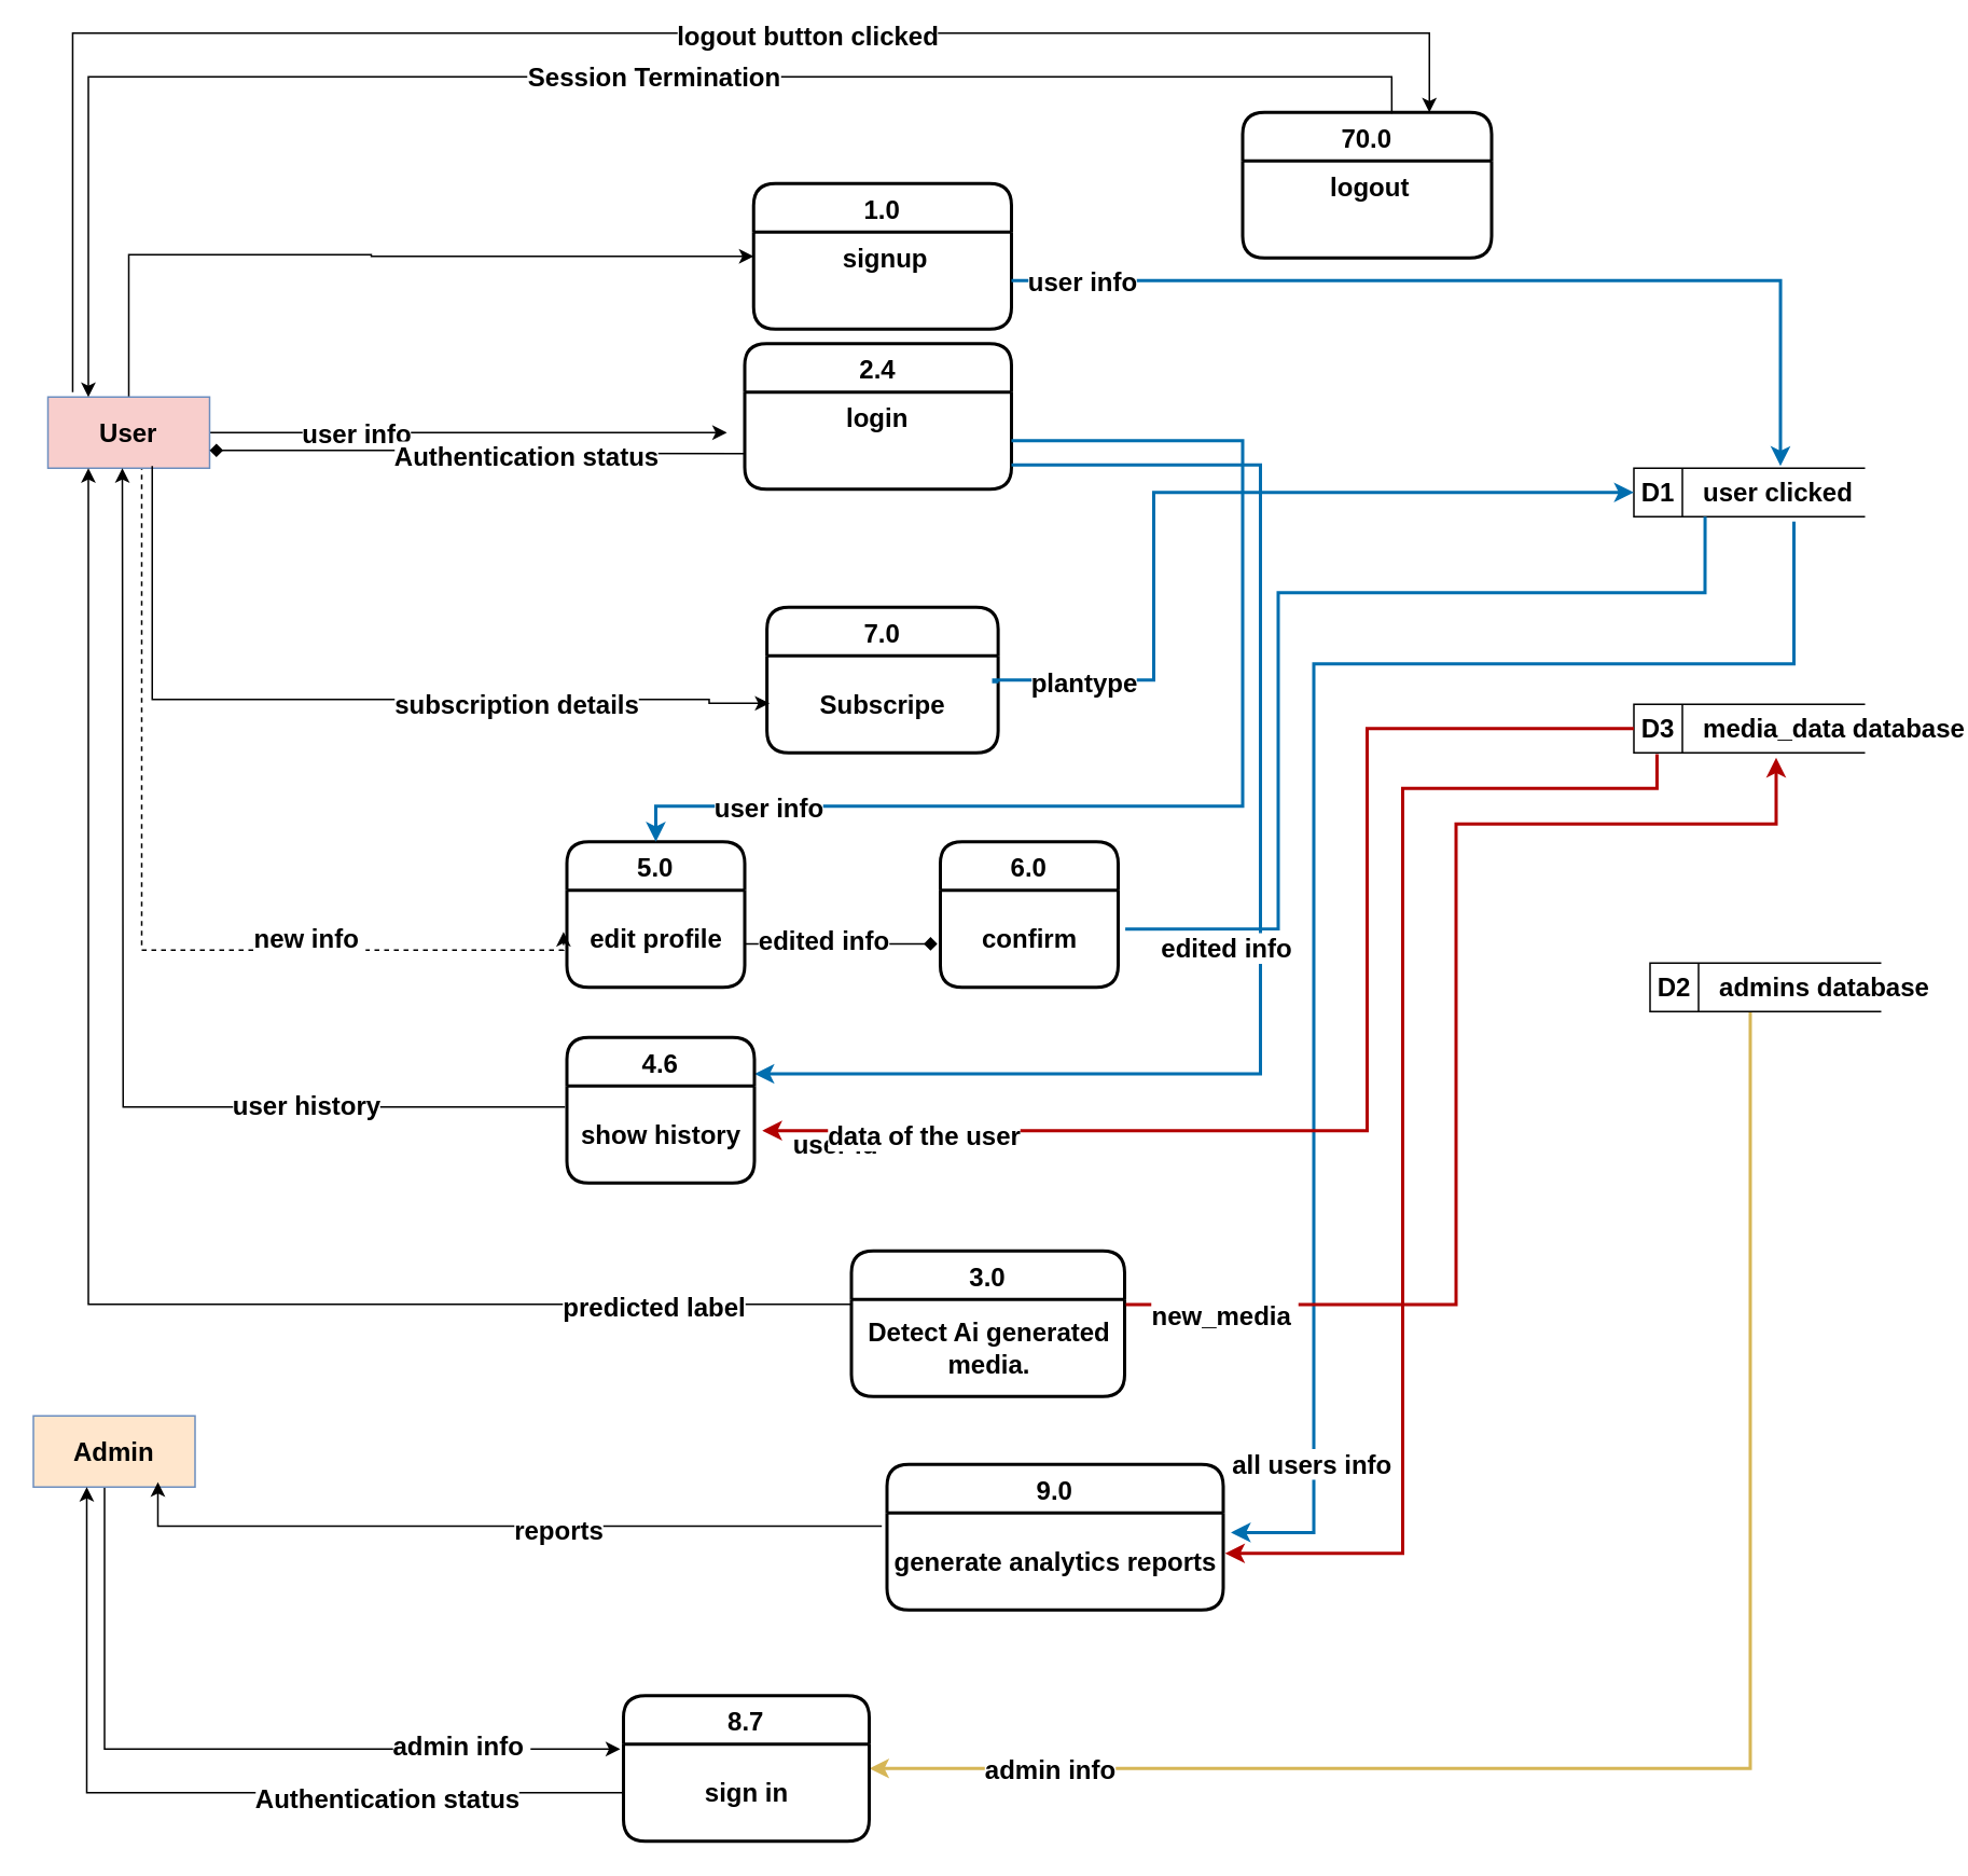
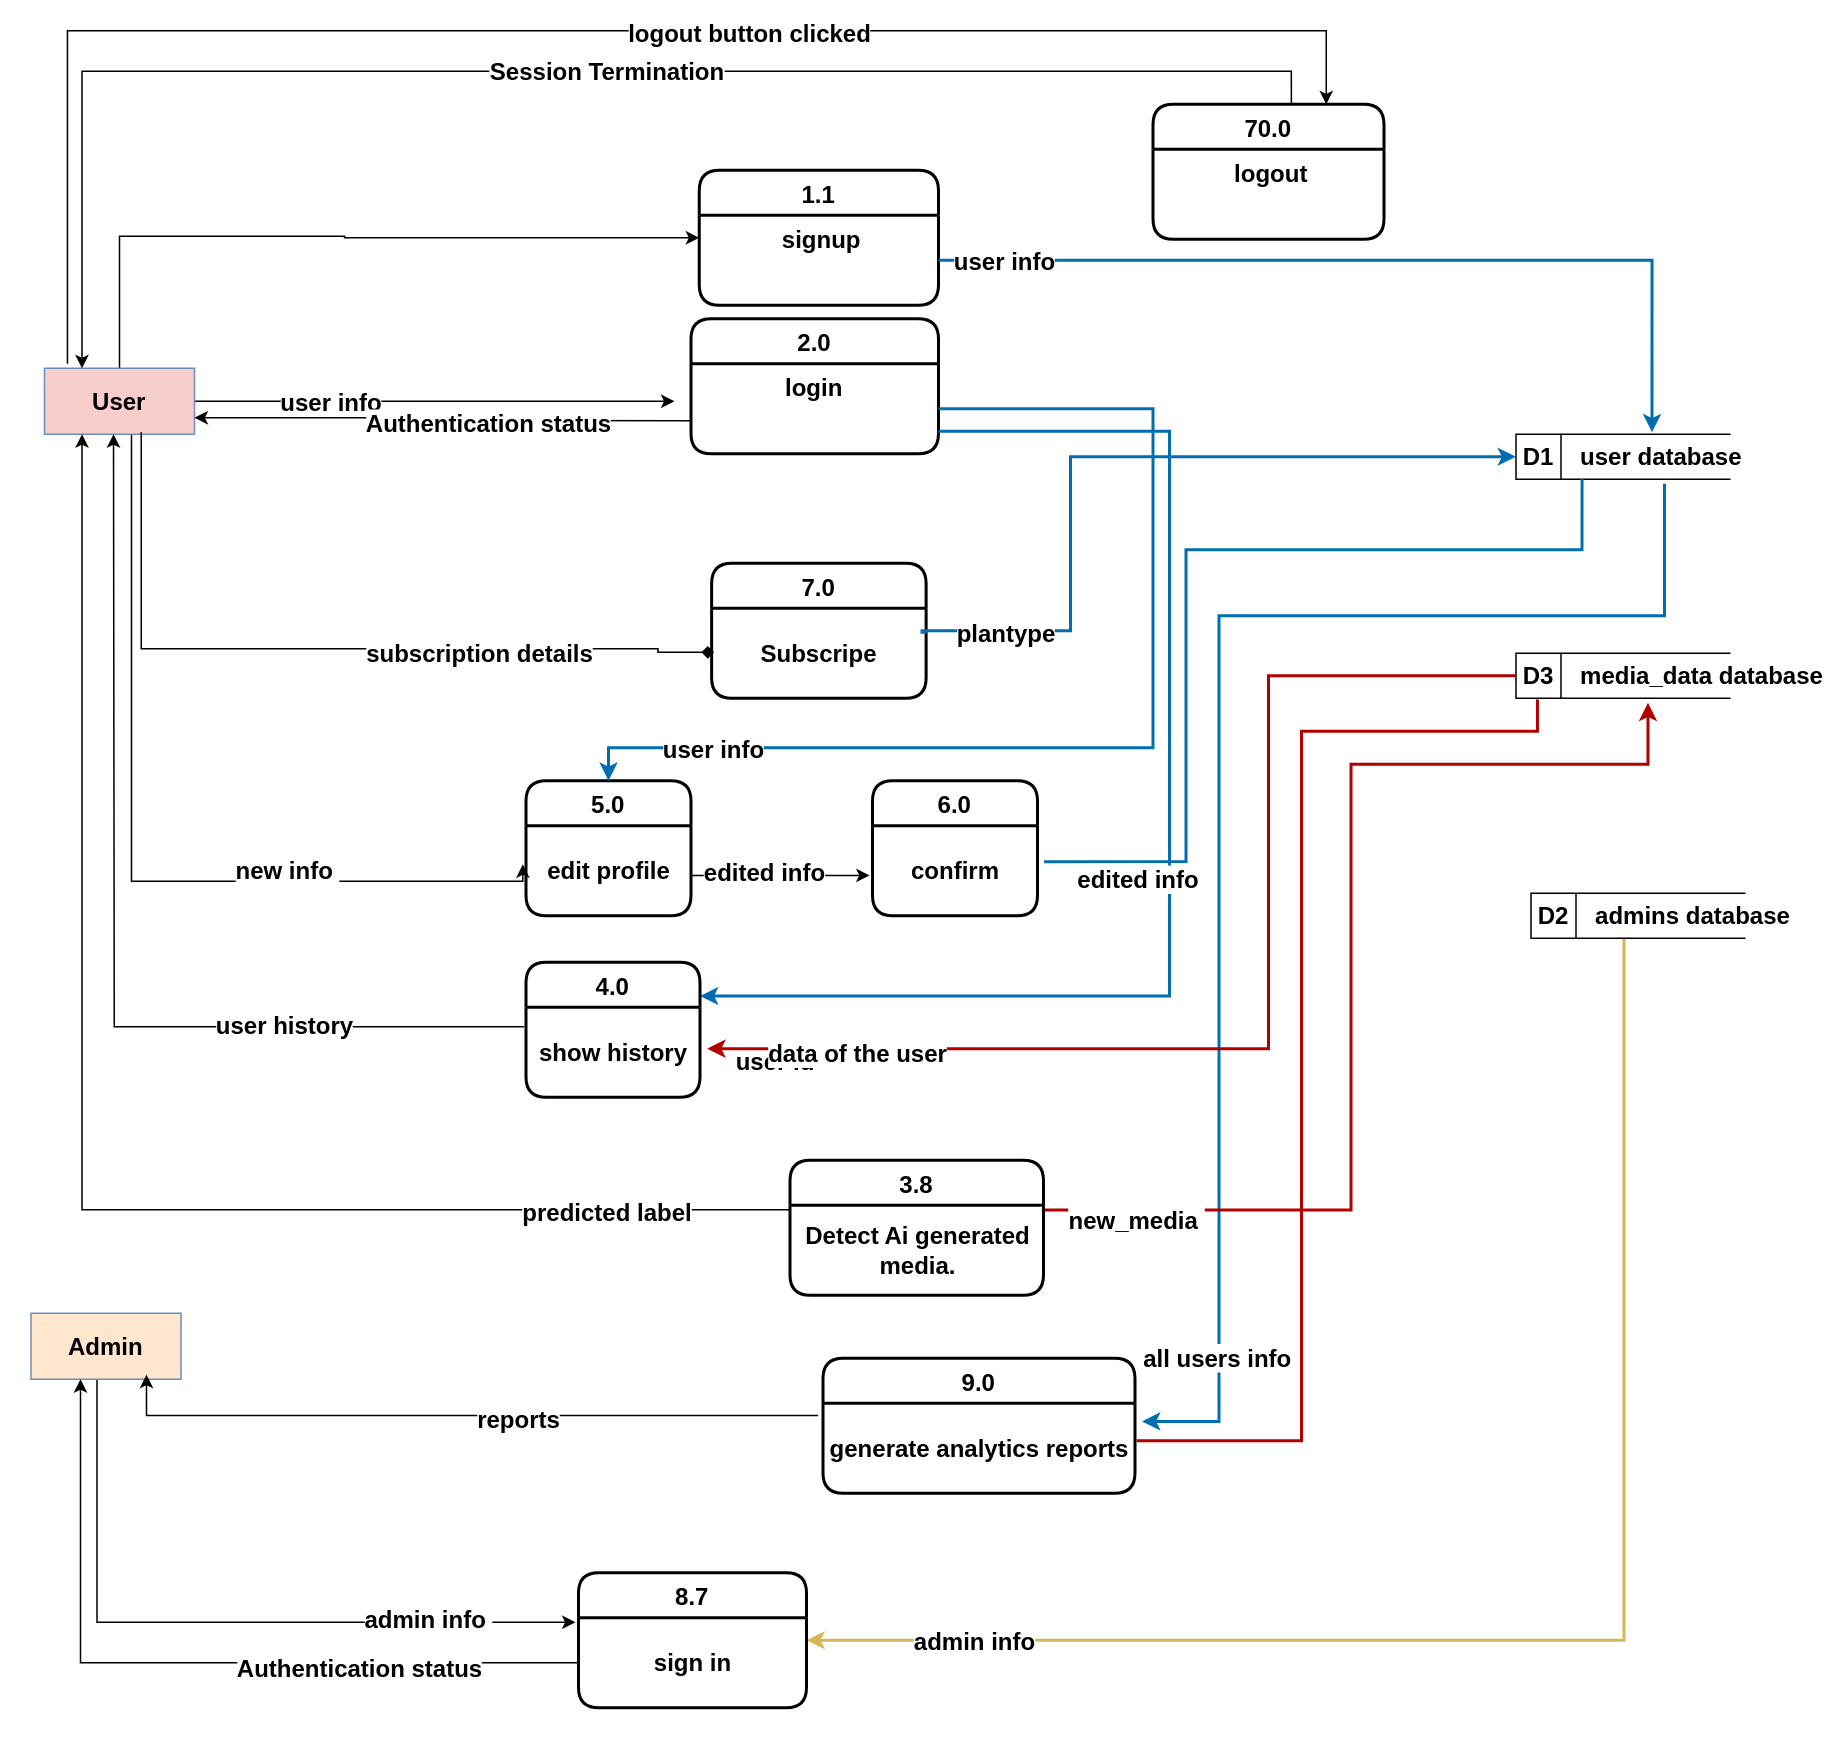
- <mxCell id="17" value="1.0" style="swimlane;childLayout=stackLayout;horizontal=1;startSize=30;horizontalStack=0;rounded=1;fontSize=16;fontStyle=1;strokeWidth=2;resizeParent=0;resizeLast=1;shadow=0;dashed=0;align=center;" parent="1" vertex="1"><mxGeometry x="465.5" y="113" width="159.5" height="90" as="geometry" /></mxCell>
+ <mxCell id="17" value="1.1" style="swimlane;childLayout=stackLayout;horizontal=1;startSize=30;horizontalStack=0;rounded=1;fontSize=16;fontStyle=1;strokeWidth=2;resizeParent=0;resizeLast=1;shadow=0;dashed=0;align=center;" parent="1" vertex="1"><mxGeometry x="465.5" y="113" width="159.5" height="90" as="geometry" /></mxCell>
- <mxCell id="2" value="2.4" style="swimlane;childLayout=stackLayout;horizontal=1;startSize=30;horizontalStack=0;rounded=1;fontSize=16;fontStyle=1;strokeWidth=2;resizeParent=0;resizeLast=1;shadow=0;dashed=0;align=center;" parent="1" vertex="1"><mxGeometry x="460" y="212" width="165" height="90" as="geometry" /></mxCell>
+ <mxCell id="2" value="2.0" style="swimlane;childLayout=stackLayout;horizontal=1;startSize=30;horizontalStack=0;rounded=1;fontSize=16;fontStyle=1;strokeWidth=2;resizeParent=0;resizeLast=1;shadow=0;dashed=0;align=center;" parent="1" vertex="1"><mxGeometry x="460" y="212" width="165" height="90" as="geometry" /></mxCell>
- <mxCell id="21" style="edgeStyle=orthogonalEdgeStyle;rounded=0;orthogonalLoop=1;jettySize=auto;html=1;entryX=1;entryY=0.75;entryDx=0;entryDy=0;exitX=-0.002;exitY=0.632;exitDx=0;exitDy=0;exitPerimeter=0;fontSize=16;fontStyle=1;endArrow=diamond;" parent="1" source="3" target="9" edge="1"><mxGeometry relative="1" as="geometry" /></mxCell>
+ <mxCell id="21" style="edgeStyle=orthogonalEdgeStyle;rounded=0;orthogonalLoop=1;jettySize=auto;html=1;entryX=1;entryY=0.75;entryDx=0;entryDy=0;exitX=-0.002;exitY=0.632;exitDx=0;exitDy=0;exitPerimeter=0;fontSize=16;fontStyle=1" parent="1" source="3" target="9" edge="1"><mxGeometry relative="1" as="geometry" /></mxCell>
- <mxCell id="16" value="&lt;font style=&quot;font-size: 16px;&quot;&gt;D1&amp;nbsp; &amp;nbsp; user clicked&lt;/font&gt;" style="html=1;dashed=0;whitespace=wrap;shape=mxgraph.dfd.dataStoreID;align=left;spacingLeft=3;points=[[0,0],[0.5,0],[1,0],[0,0.5],[1,0.5],[0,1],[0.5,1],[1,1]];fontSize=16;fontStyle=1" parent="1" vertex="1"><mxGeometry x="1010" y="289" width="143" height="30" as="geometry" /></mxCell>
+ <mxCell id="16" value="&lt;font style=&quot;font-size: 16px;&quot;&gt;D1&amp;nbsp; &amp;nbsp; user database&lt;/font&gt;" style="html=1;dashed=0;whitespace=wrap;shape=mxgraph.dfd.dataStoreID;align=left;spacingLeft=3;points=[[0,0],[0.5,0],[1,0],[0,0.5],[1,0.5],[0,1],[0.5,1],[1,1]];fontSize=16;fontStyle=1" parent="1" vertex="1"><mxGeometry x="1010" y="289" width="143" height="30" as="geometry" /></mxCell>
- <mxCell id="31" style="edgeStyle=orthogonalEdgeStyle;rounded=0;orthogonalLoop=1;jettySize=auto;html=1;entryX=0.031;entryY=0.491;entryDx=0;entryDy=0;entryPerimeter=0;fontSize=16;fontStyle=1;exitX=0.645;exitY=0.969;exitDx=0;exitDy=0;exitPerimeter=0;" parent="1" source="9" target="11" edge="1"><mxGeometry relative="1" as="geometry"><Array as="points"><mxPoint x="94" y="432" /><mxPoint x="438" y="432" /><mxPoint x="438" y="434" /></Array></mxGeometry></mxCell>
+ <mxCell id="31" style="edgeStyle=orthogonalEdgeStyle;rounded=0;orthogonalLoop=1;jettySize=auto;html=1;entryX=0.031;entryY=0.491;entryDx=0;entryDy=0;entryPerimeter=0;fontSize=16;fontStyle=1;exitX=0.645;exitY=0.969;exitDx=0;exitDy=0;exitPerimeter=0;endArrow=diamond;" parent="1" source="9" target="11" edge="1"><mxGeometry relative="1" as="geometry"><Array as="points"><mxPoint x="94" y="432" /><mxPoint x="438" y="432" /><mxPoint x="438" y="434" /></Array></mxGeometry></mxCell>
- <mxCell id="6" style="edgeStyle=orthogonalEdgeStyle;rounded=0;orthogonalLoop=1;jettySize=auto;html=1;exitX=0.5;exitY=1;exitDx=0;exitDy=0;fontSize=16;fontStyle=1;entryX=0.008;entryY=0.435;entryDx=0;entryDy=0;entryPerimeter=0;dashed=1;" parent="1" source="9" target="34" edge="1"><mxGeometry relative="1" as="geometry"><mxPoint x="284" y="586" as="targetPoint" /><Array as="points"><mxPoint x="87" y="289" /><mxPoint x="87" y="587" /></Array></mxGeometry></mxCell>
+ <mxCell id="6" style="edgeStyle=orthogonalEdgeStyle;rounded=0;orthogonalLoop=1;jettySize=auto;html=1;exitX=0.5;exitY=1;exitDx=0;exitDy=0;fontSize=16;fontStyle=1;entryX=0.008;entryY=0.435;entryDx=0;entryDy=0;entryPerimeter=0;" parent="1" source="9" target="34" edge="1"><mxGeometry relative="1" as="geometry"><mxPoint x="284" y="586" as="targetPoint" /><Array as="points"><mxPoint x="87" y="289" /><mxPoint x="87" y="587" /></Array></mxGeometry></mxCell>
- <mxCell id="37" style="edgeStyle=orthogonalEdgeStyle;rounded=0;orthogonalLoop=1;jettySize=auto;html=1;fontSize=16;fontStyle=1;exitX=0.975;exitY=0.329;exitDx=0;exitDy=0;exitPerimeter=0;entryX=0.01;entryY=0.547;entryDx=0;entryDy=0;entryPerimeter=0;endArrow=diamond;" parent="1" source="34" target="36" edge="1"><mxGeometry relative="1" as="geometry"><Array as="points"><mxPoint x="460" y="583" /></Array></mxGeometry></mxCell>
+ <mxCell id="37" style="edgeStyle=orthogonalEdgeStyle;rounded=0;orthogonalLoop=1;jettySize=auto;html=1;fontSize=16;fontStyle=1;exitX=0.975;exitY=0.329;exitDx=0;exitDy=0;exitPerimeter=0;entryX=0.01;entryY=0.547;entryDx=0;entryDy=0;entryPerimeter=0;" parent="1" source="34" target="36" edge="1"><mxGeometry relative="1" as="geometry"><Array as="points"><mxPoint x="460" y="583" /></Array></mxGeometry></mxCell>
- <mxCell id="43" value="4.6" style="swimlane;childLayout=stackLayout;horizontal=1;startSize=30;horizontalStack=0;rounded=1;fontSize=16;fontStyle=1;strokeWidth=2;resizeParent=0;resizeLast=1;shadow=0;dashed=0;align=center;" parent="1" vertex="1"><mxGeometry x="350" y="641" width="116" height="90" as="geometry" /></mxCell>
+ <mxCell id="43" value="4.0" style="swimlane;childLayout=stackLayout;horizontal=1;startSize=30;horizontalStack=0;rounded=1;fontSize=16;fontStyle=1;strokeWidth=2;resizeParent=0;resizeLast=1;shadow=0;dashed=0;align=center;" parent="1" vertex="1"><mxGeometry x="350" y="641" width="116" height="90" as="geometry" /></mxCell>
- <mxCell id="55" value="3.0" style="swimlane;childLayout=stackLayout;horizontal=1;startSize=30;horizontalStack=0;rounded=1;fontSize=16;fontStyle=1;strokeWidth=2;resizeParent=0;resizeLast=1;shadow=0;dashed=0;align=center;" parent="1" vertex="1"><mxGeometry x="526" y="773" width="169" height="90" as="geometry" /></mxCell>
+ <mxCell id="55" value="3.8" style="swimlane;childLayout=stackLayout;horizontal=1;startSize=30;horizontalStack=0;rounded=1;fontSize=16;fontStyle=1;strokeWidth=2;resizeParent=0;resizeLast=1;shadow=0;dashed=0;align=center;" parent="1" vertex="1"><mxGeometry x="526" y="773" width="169" height="90" as="geometry" /></mxCell>
- <mxCell id="26" style="edgeStyle=orthogonalEdgeStyle;rounded=0;orthogonalLoop=1;jettySize=auto;html=1;fontSize=16;fontStyle=1;strokeWidth=2;fillColor=#e51400;strokeColor=#B20000;entryX=0.991;entryY=0.424;entryDx=0;entryDy=0;entryPerimeter=0;exitX=0.1;exitY=1.025;exitDx=0;exitDy=0;exitPerimeter=0;" parent="1" source="28" target="67" edge="1"><mxGeometry relative="1" as="geometry"><mxPoint x="537" y="950" as="targetPoint" /><Array as="points"><mxPoint x="1024" y="487" /><mxPoint x="867" y="487" /><mxPoint x="867" y="960" /></Array></mxGeometry></mxCell>
+ <mxCell id="26" style="edgeStyle=orthogonalEdgeStyle;rounded=0;orthogonalLoop=1;jettySize=auto;html=1;fontSize=16;fontStyle=1;strokeWidth=2;fillColor=#e51400;strokeColor=#B20000;entryX=0.991;entryY=0.424;entryDx=0;entryDy=0;entryPerimeter=0;exitX=0.1;exitY=1.025;exitDx=0;exitDy=0;exitPerimeter=0;endArrow=none;" parent="1" source="28" target="67" edge="1"><mxGeometry relative="1" as="geometry"><mxPoint x="537" y="950" as="targetPoint" /><Array as="points"><mxPoint x="1024" y="487" /><mxPoint x="867" y="487" /><mxPoint x="867" y="960" /></Array></mxGeometry></mxCell>
